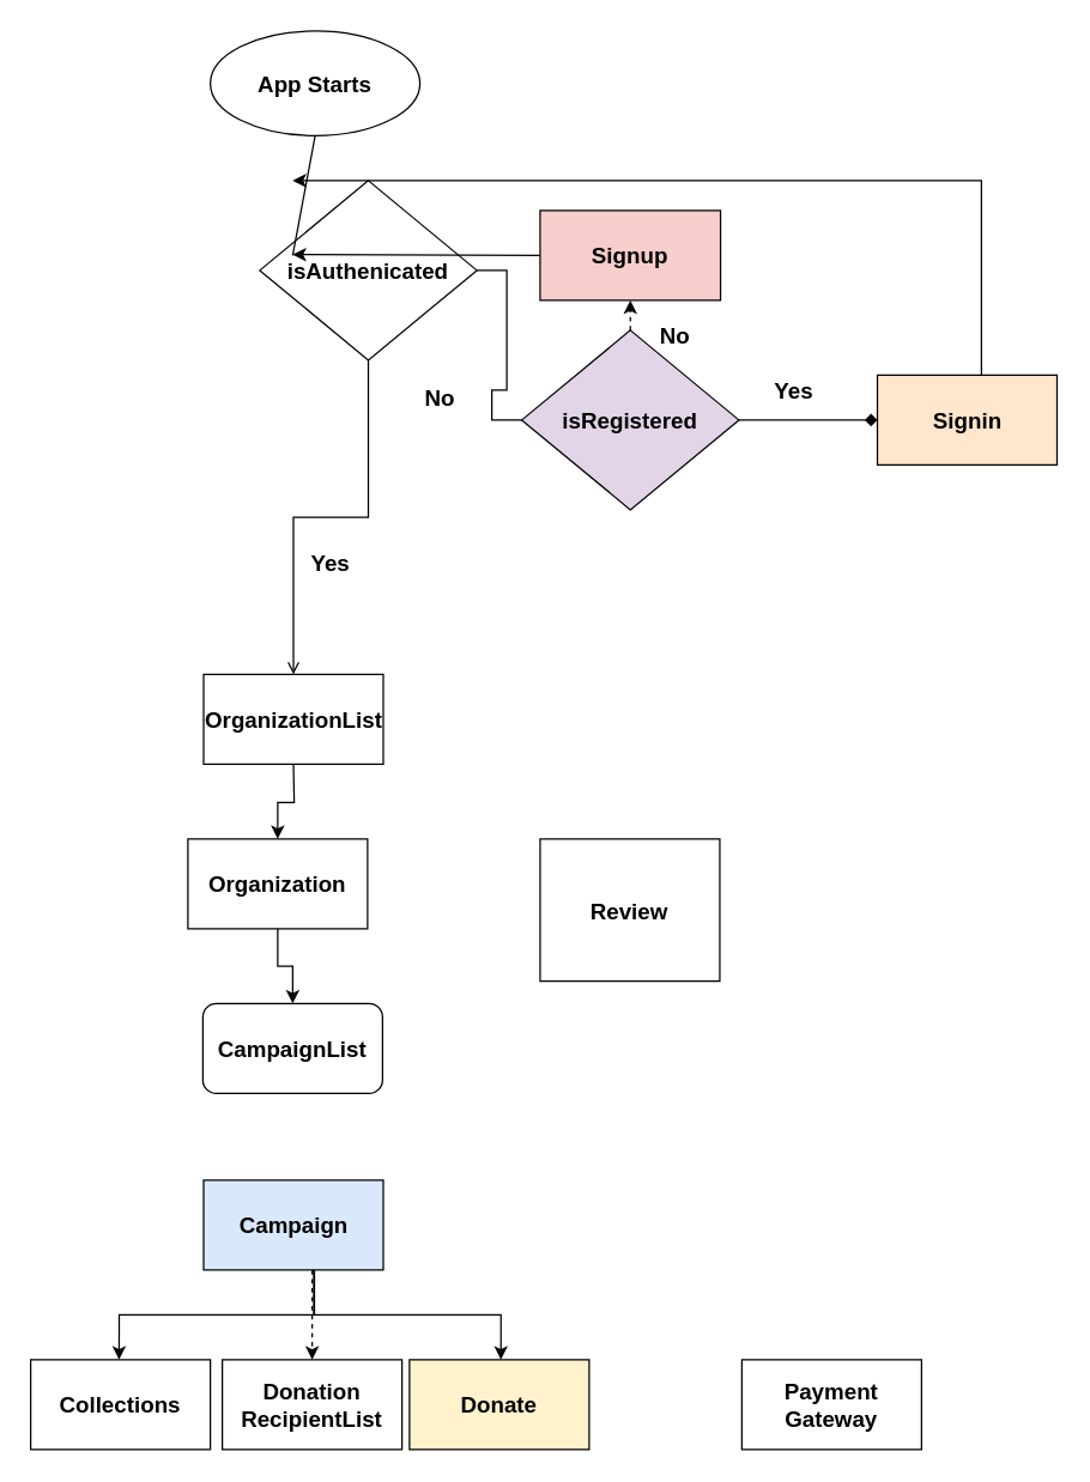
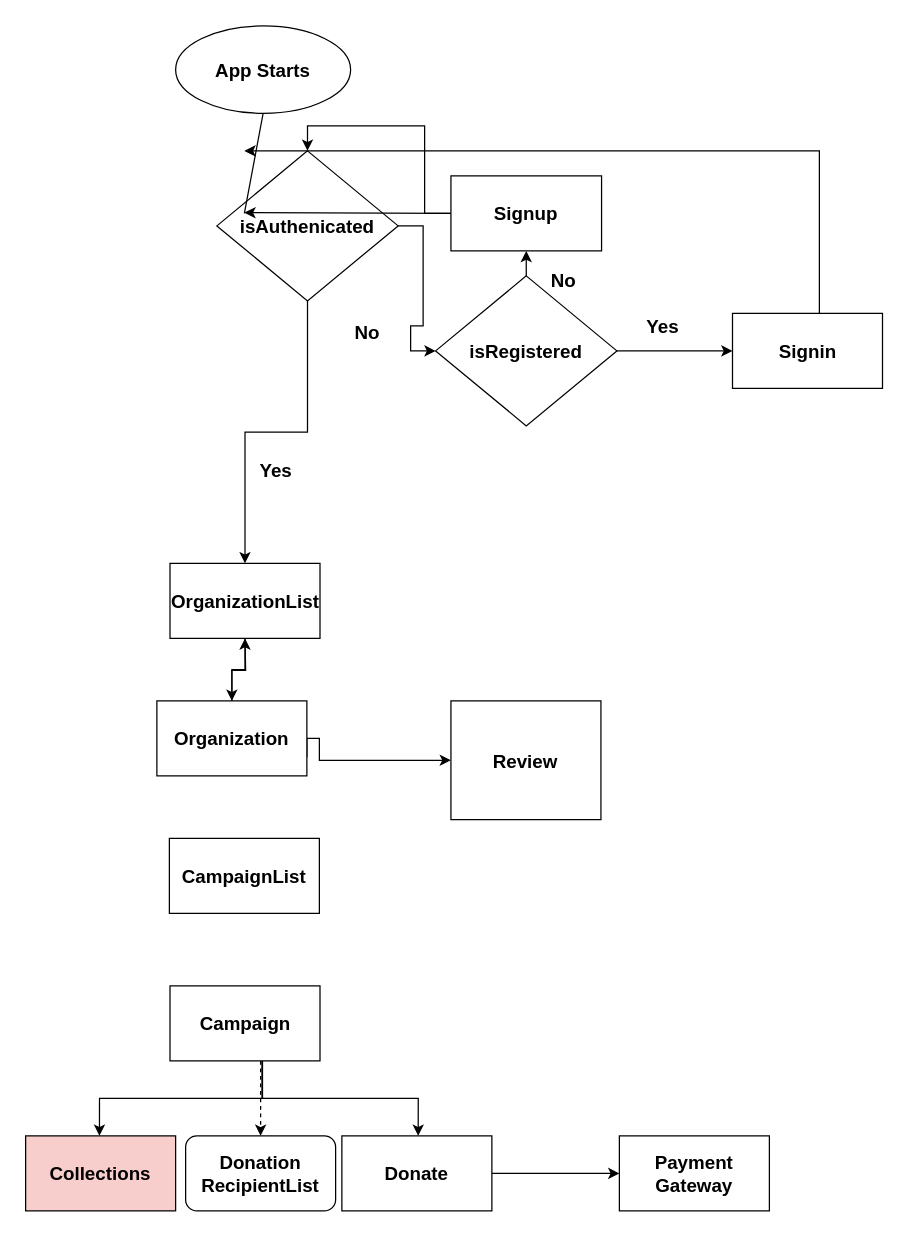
+ <mxCell id="10" value="" style="edgeStyle=orthogonalEdgeStyle;rounded=0;orthogonalLoop=1;jettySize=auto;html=1;entryX=0.5;entryY=0;entryDx=0;entryDy=0;fontSize=15;fontStyle=1" edge="1" parent="1" source="11" target="5"><mxGeometry relative="1" as="geometry"><mxPoint x="195" y="210" as="targetPoint" /></mxGeometry></mxCell>
- <mxCell id="11" value="Signup" style="whiteSpace=wrap;html=1;fontSize=15;fontStyle=1;fillColor=#f8cecc;" vertex="1" parent="1"><mxGeometry x="360.25" y="140" width="120.5" height="60" as="geometry" /></mxCell>
+ <mxCell id="11" value="Signup" style="whiteSpace=wrap;html=1;fontSize=15;fontStyle=1" vertex="1" parent="1"><mxGeometry x="360.25" y="140" width="120.5" height="60" as="geometry" /></mxCell>
- <mxCell id="7" value="" style="edgeStyle=orthogonalEdgeStyle;rounded=0;orthogonalLoop=1;jettySize=auto;html=1;fontSize=15;fontStyle=1;dashed=1;" edge="1" parent="1" source="8" target="11"><mxGeometry relative="1" as="geometry" /></mxCell>
+ <mxCell id="7" value="" style="edgeStyle=orthogonalEdgeStyle;rounded=0;orthogonalLoop=1;jettySize=auto;html=1;fontSize=15;fontStyle=1" edge="1" parent="1" source="8" target="11"><mxGeometry relative="1" as="geometry" /></mxCell>
- <mxCell id="3" value="" style="edgeStyle=orthogonalEdgeStyle;rounded=0;orthogonalLoop=1;jettySize=auto;html=1;fontSize=15;fontStyle=1;endArrow=none;" edge="1" parent="1" source="5" target="8"><mxGeometry relative="1" as="geometry" /></mxCell>
+ <mxCell id="3" value="" style="edgeStyle=orthogonalEdgeStyle;rounded=0;orthogonalLoop=1;jettySize=auto;html=1;fontSize=15;fontStyle=1" edge="1" parent="1" source="5" target="8"><mxGeometry relative="1" as="geometry" /></mxCell>
- <mxCell id="8" value="isRegistered" style="rhombus;whiteSpace=wrap;html=1;fontSize=15;fontStyle=1;fillColor=#e1d5e7;" vertex="1" parent="1"><mxGeometry x="348" y="220" width="145" height="120" as="geometry" /></mxCell>
+ <mxCell id="8" value="isRegistered" style="rhombus;whiteSpace=wrap;html=1;fontSize=15;fontStyle=1" vertex="1" parent="1"><mxGeometry x="348" y="220" width="145" height="120" as="geometry" /></mxCell>
- <mxCell id="6" value="" style="edgeStyle=orthogonalEdgeStyle;rounded=0;orthogonalLoop=1;jettySize=auto;html=1;fontSize=15;fontStyle=1;endArrow=diamond;" edge="1" parent="1" source="8" target="9"><mxGeometry relative="1" as="geometry" /></mxCell>
+ <mxCell id="6" value="" style="edgeStyle=orthogonalEdgeStyle;rounded=0;orthogonalLoop=1;jettySize=auto;html=1;fontSize=15;fontStyle=1" edge="1" parent="1" source="8" target="9"><mxGeometry relative="1" as="geometry" /></mxCell>
- <mxCell id="9" value="Signin" style="whiteSpace=wrap;html=1;fontSize=15;fontStyle=1;fillColor=#ffe6cc;" vertex="1" parent="1"><mxGeometry x="585.5" y="250" width="120" height="60" as="geometry" /></mxCell>
+ <mxCell id="9" value="Signin" style="whiteSpace=wrap;html=1;fontSize=15;fontStyle=1" vertex="1" parent="1"><mxGeometry x="585.5" y="250" width="120" height="60" as="geometry" /></mxCell>
- <mxCell id="4" value="" style="edgeStyle=orthogonalEdgeStyle;rounded=0;orthogonalLoop=1;jettySize=auto;html=1;fontSize=15;fontStyle=1;endArrow=open;" edge="1" parent="1" source="5" target="12"><mxGeometry relative="1" as="geometry" /></mxCell>
+ <mxCell id="4" value="" style="edgeStyle=orthogonalEdgeStyle;rounded=0;orthogonalLoop=1;jettySize=auto;html=1;fontSize=15;fontStyle=1" edge="1" parent="1" source="5" target="12"><mxGeometry relative="1" as="geometry" /></mxCell>
+ <mxCell id="23" style="edgeStyle=orthogonalEdgeStyle;rounded=0;orthogonalLoop=1;jettySize=auto;html=1;exitX=1;exitY=0.75;exitDx=0;exitDy=0;entryX=0;entryY=0.5;entryDx=0;entryDy=0;" edge="1" parent="1" source="24" target="33"><mxGeometry relative="1" as="geometry"><Array as="points"><mxPoint x="255" y="590" /></Array></mxGeometry></mxCell>
- <mxCell id="22" value="" style="edgeStyle=orthogonalEdgeStyle;rounded=0;orthogonalLoop=1;jettySize=auto;html=1;" edge="1" parent="1" source="24" target="32"><mxGeometry relative="1" as="geometry" /></mxCell>
+ <mxCell id="22" value="" style="edgeStyle=orthogonalEdgeStyle;rounded=0;orthogonalLoop=1;jettySize=auto;html=1;" edge="1" parent="1" source="24" target="12"><mxGeometry relative="1" as="geometry" /></mxCell>
- <mxCell id="32" value="CampaignList" style="whiteSpace=wrap;html=1;fontSize=15;fontStyle=1;rounded=1;" vertex="1" parent="1"><mxGeometry x="135" y="670" width="120" height="60" as="geometry" /></mxCell>
+ <mxCell id="32" value="CampaignList" style="whiteSpace=wrap;html=1;fontSize=15;fontStyle=1;" vertex="1" parent="1"><mxGeometry x="135" y="670" width="120" height="60" as="geometry" /></mxCell>
- <mxCell id="17" value="Campaign" style="whiteSpace=wrap;html=1;fontSize=15;fontStyle=1;fillColor=#dae8fc;" vertex="1" parent="1"><mxGeometry x="135.5" y="788" width="120" height="60" as="geometry" /></mxCell>
+ <mxCell id="17" value="Campaign" style="whiteSpace=wrap;html=1;fontSize=15;fontStyle=1" vertex="1" parent="1"><mxGeometry x="135.5" y="788" width="120" height="60" as="geometry" /></mxCell>
- <mxCell id="18" value="Collections" style="whiteSpace=wrap;html=1;fontSize=15;fontStyle=1" vertex="1" parent="1"><mxGeometry x="20" y="908" width="120" height="60" as="geometry" /></mxCell>
+ <mxCell id="18" value="Collections" style="whiteSpace=wrap;html=1;fontSize=15;fontStyle=1;fillColor=#f8cecc;" vertex="1" parent="1"><mxGeometry x="20" y="908" width="120" height="60" as="geometry" /></mxCell>
- <mxCell id="19" value="Donation RecipientList" style="whiteSpace=wrap;html=1;fontSize=15;fontStyle=1" vertex="1" parent="1"><mxGeometry x="148" y="908" width="120" height="60" as="geometry" /></mxCell>
+ <mxCell id="19" value="Donation RecipientList" style="whiteSpace=wrap;html=1;fontSize=15;fontStyle=1;rounded=1;" vertex="1" parent="1"><mxGeometry x="148" y="908" width="120" height="60" as="geometry" /></mxCell>
- <mxCell id="21" value="Donate" style="whiteSpace=wrap;html=1;fontSize=15;fontStyle=1;fillColor=#fff2cc;" vertex="1" parent="1"><mxGeometry x="273" y="908" width="120" height="60" as="geometry" /></mxCell>
+ <mxCell id="21" value="Donate" style="whiteSpace=wrap;html=1;fontSize=15;fontStyle=1" vertex="1" parent="1"><mxGeometry x="273" y="908" width="120" height="60" as="geometry" /></mxCell>
+ <mxCell id="20" value="" style="edgeStyle=orthogonalEdgeStyle;rounded=0;orthogonalLoop=1;jettySize=auto;html=1;" edge="1" parent="1" source="21" target="34"><mxGeometry relative="1" as="geometry" /></mxCell>
